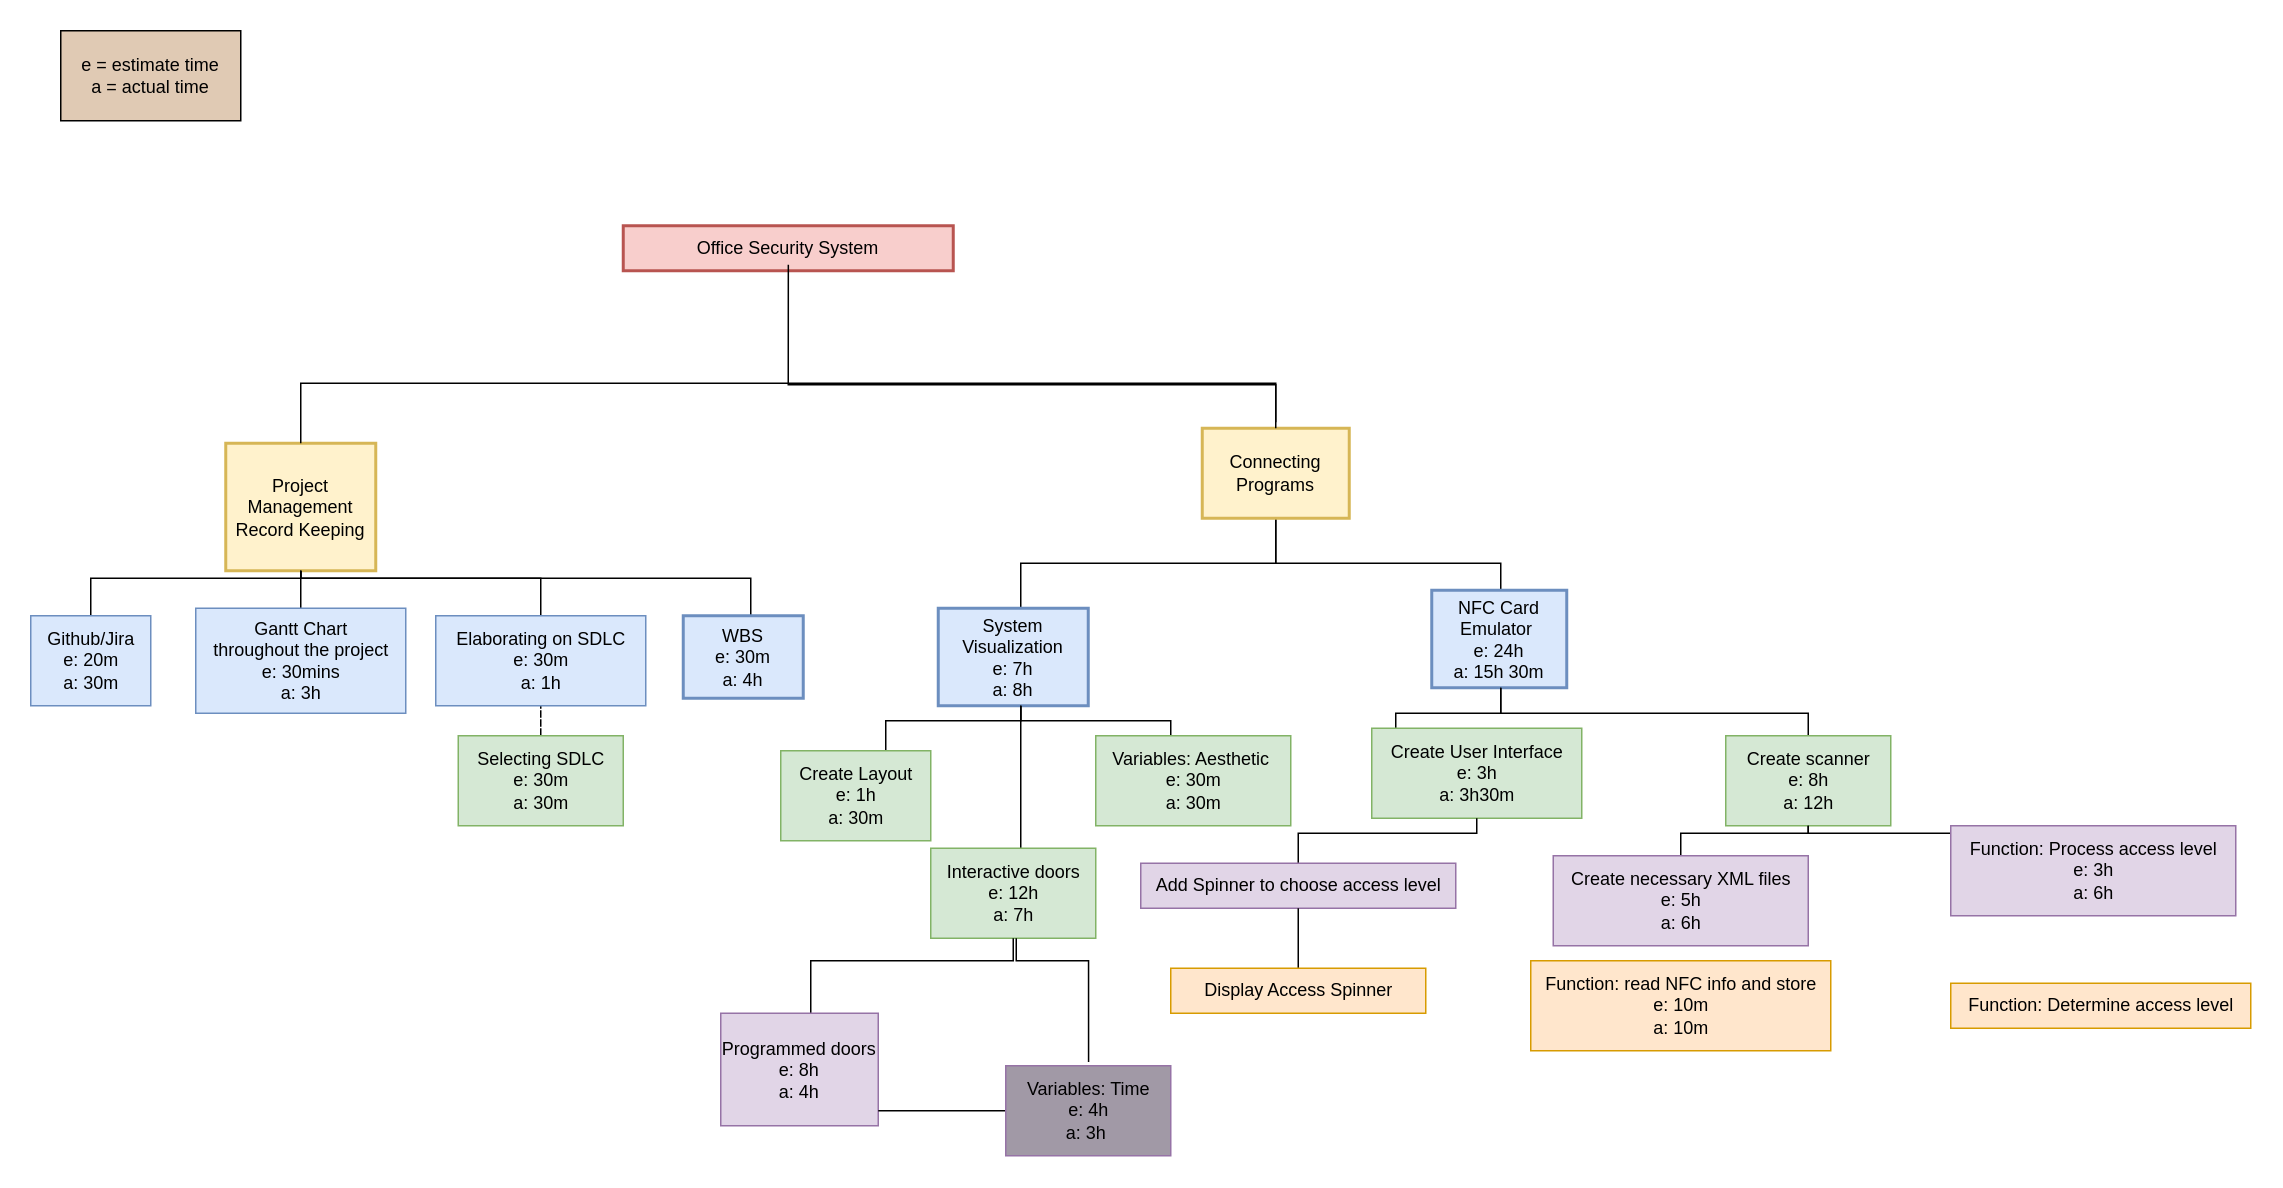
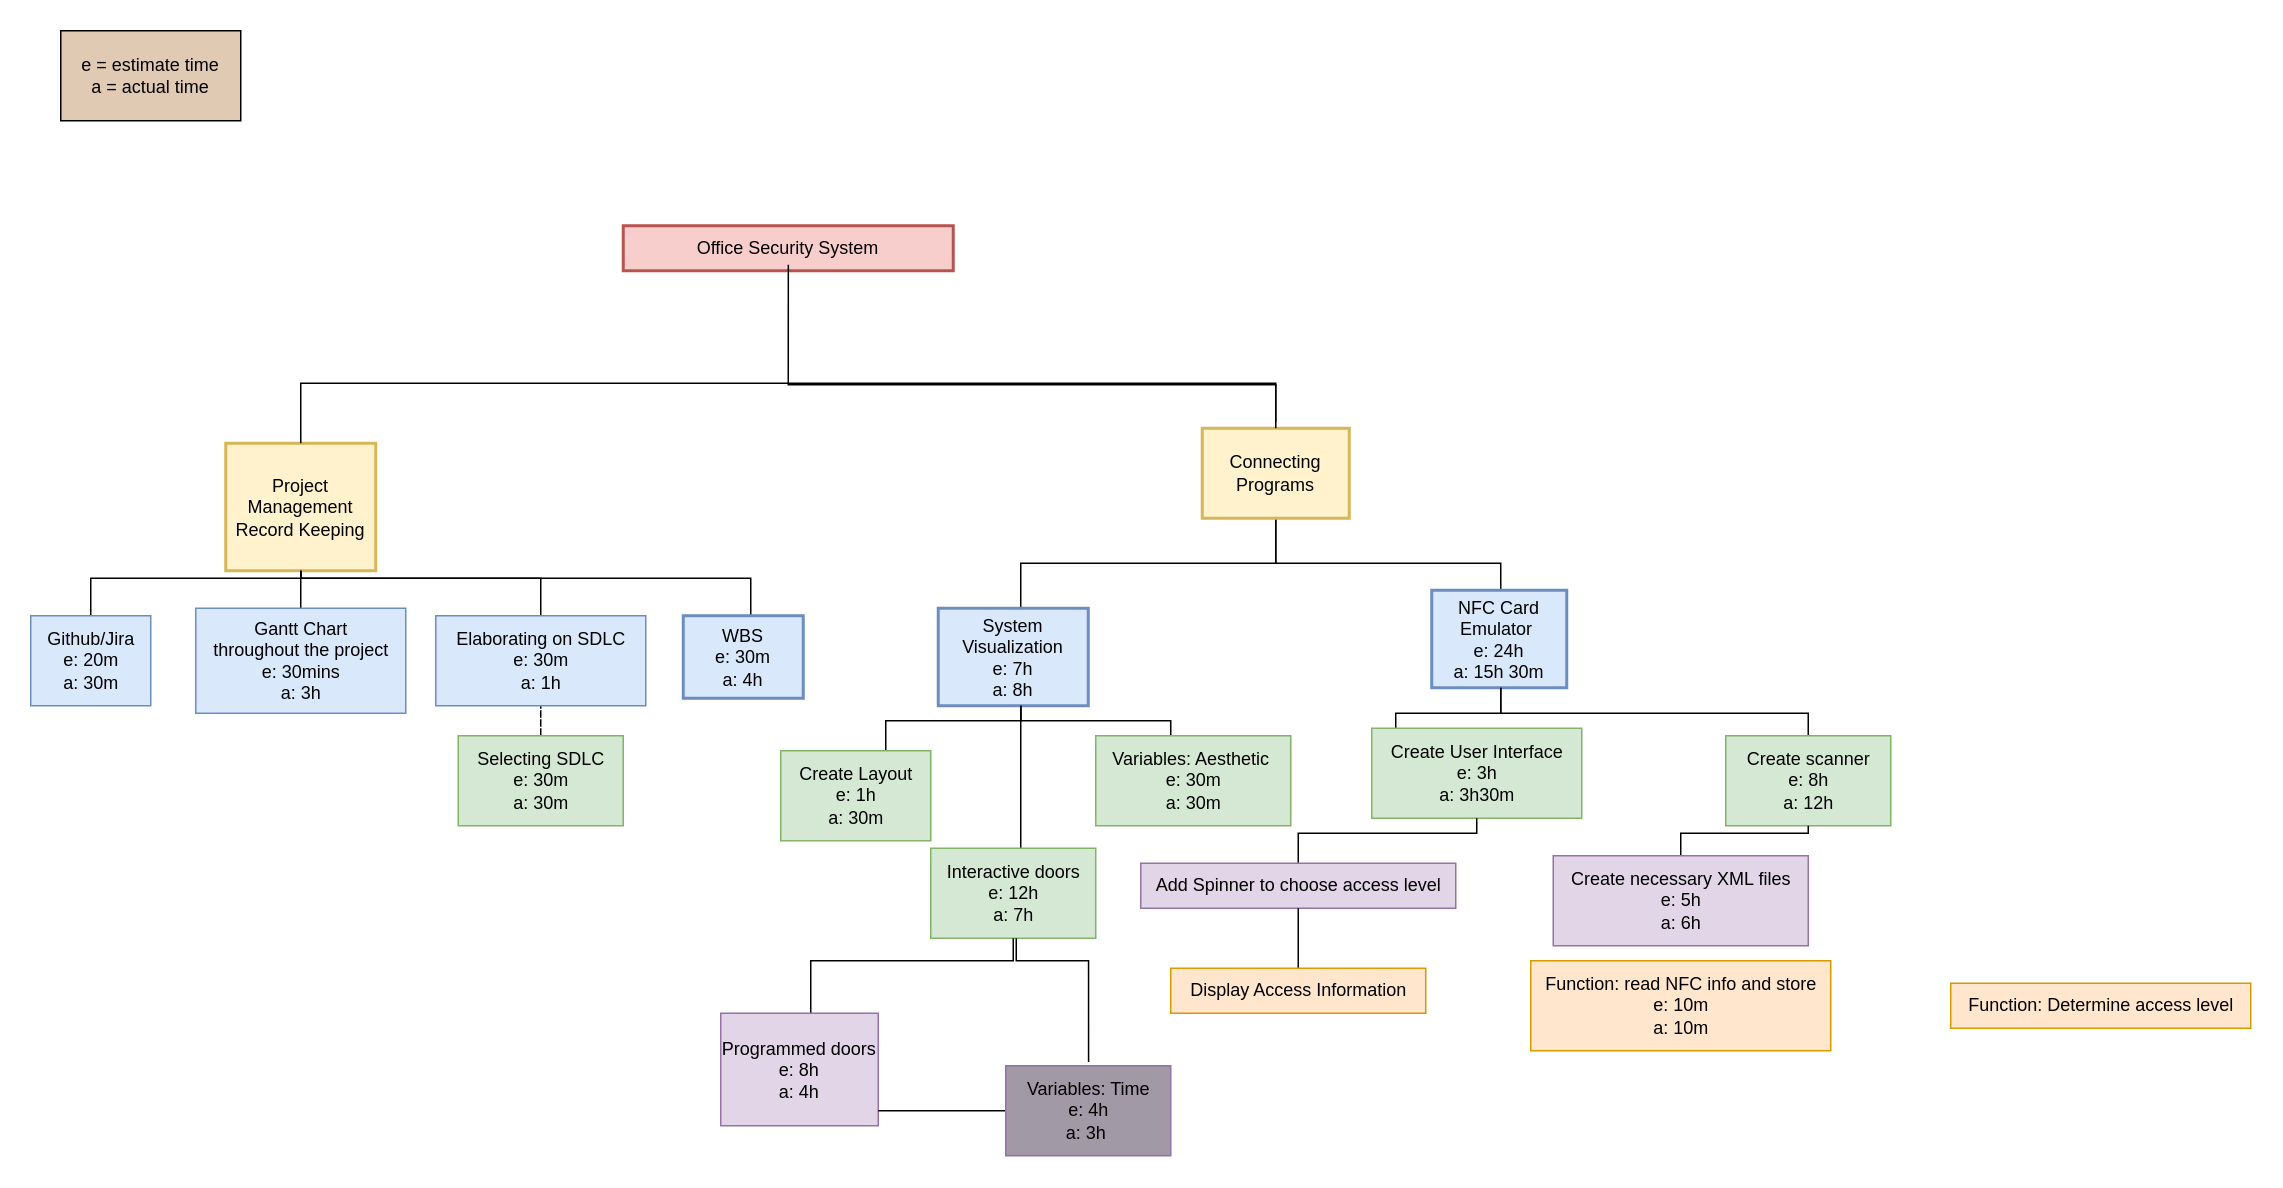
- <mxCell id="42" value="" style="edgeStyle=orthogonalEdgeStyle;rounded=0;orthogonalLoop=1;jettySize=auto;html=1;endArrow=none;endFill=0;" parent="1" source="43" target="21" edge="1"><mxGeometry relative="1" as="geometry"><Array as="points"><mxPoint x="1395" y="555" /><mxPoint x="1205" y="555" /></Array></mxGeometry></mxCell>
- <mxCell id="43" value="Function: Process access level&lt;br&gt;e: 3h&lt;br&gt;a: 6h" style="text;html=1;align=center;verticalAlign=middle;resizable=0;points=[];autosize=1;strokeColor=#9673a6;fillColor=#e1d5e7;" parent="1" vertex="1"><mxGeometry x="1300" y="550" width="190" height="60" as="geometry" /></mxCell>
- <mxCell id="45" value="Display Access Spinner" style="text;html=1;align=center;verticalAlign=middle;resizable=0;points=[];autosize=1;strokeColor=#d79b00;fillColor=#ffe6cc;" parent="1" vertex="1"><mxGeometry x="780" y="645" width="170" height="30" as="geometry" /></mxCell>
+ <mxCell id="45" value="Display Access Information" style="text;html=1;align=center;verticalAlign=middle;resizable=0;points=[];autosize=1;strokeColor=#d79b00;fillColor=#ffe6cc;" parent="1" vertex="1"><mxGeometry x="780" y="645" width="170" height="30" as="geometry" /></mxCell>
